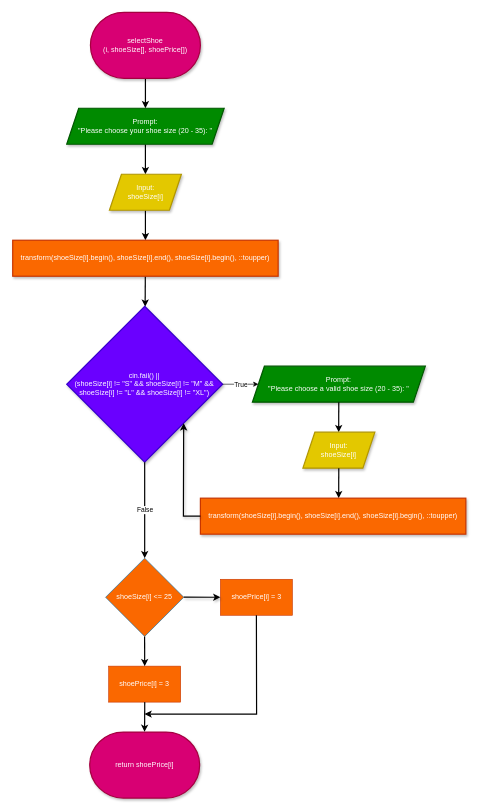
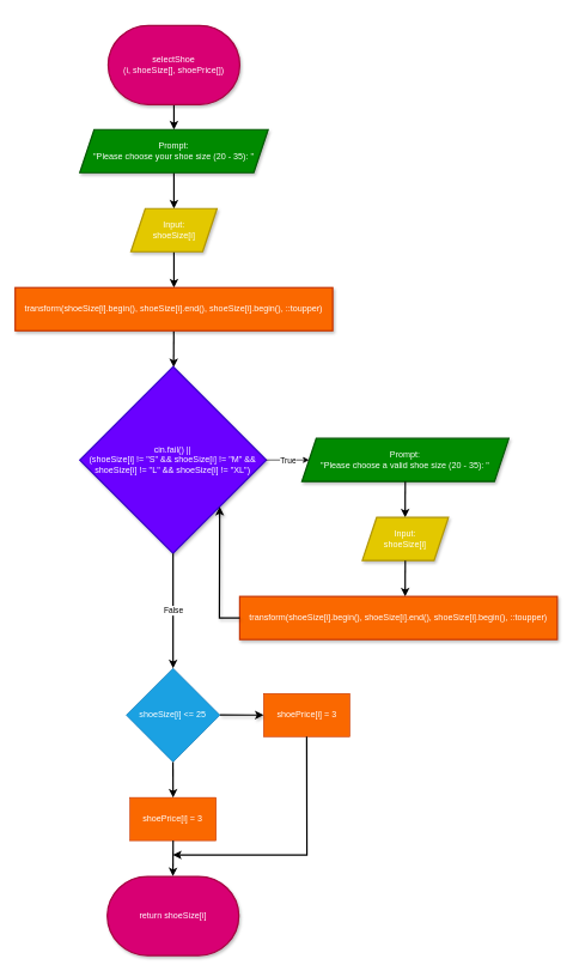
- <mxCell id="3" value="selectShoe&lt;br&gt;(i, shoeSize[], shoePrice[])" style="strokeWidth=2;html=1;shape=mxgraph.flowchart.terminator;whiteSpace=wrap;fillColor=#d80073;strokeColor=#A50040;shadow=1;fontColor=#ffffff;" vertex="1" parent="1"><mxGeometry x="150" y="20" width="183.33" height="110" as="geometry" /></mxCell>
+ <mxCell id="3" value="selectShoe&lt;br&gt;(i, shoeSize[], shoePrice[])" style="strokeWidth=2;html=1;shape=mxgraph.flowchart.terminator;whiteSpace=wrap;fillColor=#d80073;strokeColor=#A50040;shadow=1;fontColor=#ffffff;" vertex="1" parent="1"><mxGeometry x="150" y="35" width="183.33" height="110" as="geometry" /></mxCell>
- <mxCell id="16" value="shoeSize[i] &amp;lt;= 25" style="rhombus;whiteSpace=wrap;html=1;fillColor=#fa6800;fontColor=#ffffff;strokeColor=#006EAF;" vertex="1" parent="1"><mxGeometry x="175.22" y="930" width="130.43" height="130.43" as="geometry" /></mxCell>
+ <mxCell id="16" value="shoeSize[i] &amp;lt;= 25" style="rhombus;whiteSpace=wrap;html=1;fillColor=#1ba1e2;fontColor=#ffffff;strokeColor=#006EAF;" vertex="1" parent="1"><mxGeometry x="175.22" y="930" width="130.43" height="130.43" as="geometry" /></mxCell>
- <mxCell id="21" value="return shoePrice[i]" style="strokeWidth=2;html=1;shape=mxgraph.flowchart.terminator;whiteSpace=wrap;fillColor=#d80073;strokeColor=#A50040;shadow=1;fontColor=#ffffff;" vertex="1" parent="1"><mxGeometry x="148.77" y="1220" width="183.33" height="110" as="geometry" /></mxCell>
+ <mxCell id="21" value="return shoeSize[i]" style="strokeWidth=2;html=1;shape=mxgraph.flowchart.terminator;whiteSpace=wrap;fillColor=#d80073;strokeColor=#A50040;shadow=1;fontColor=#ffffff;" vertex="1" parent="1"><mxGeometry x="148.77" y="1220" width="183.33" height="110" as="geometry" /></mxCell>
